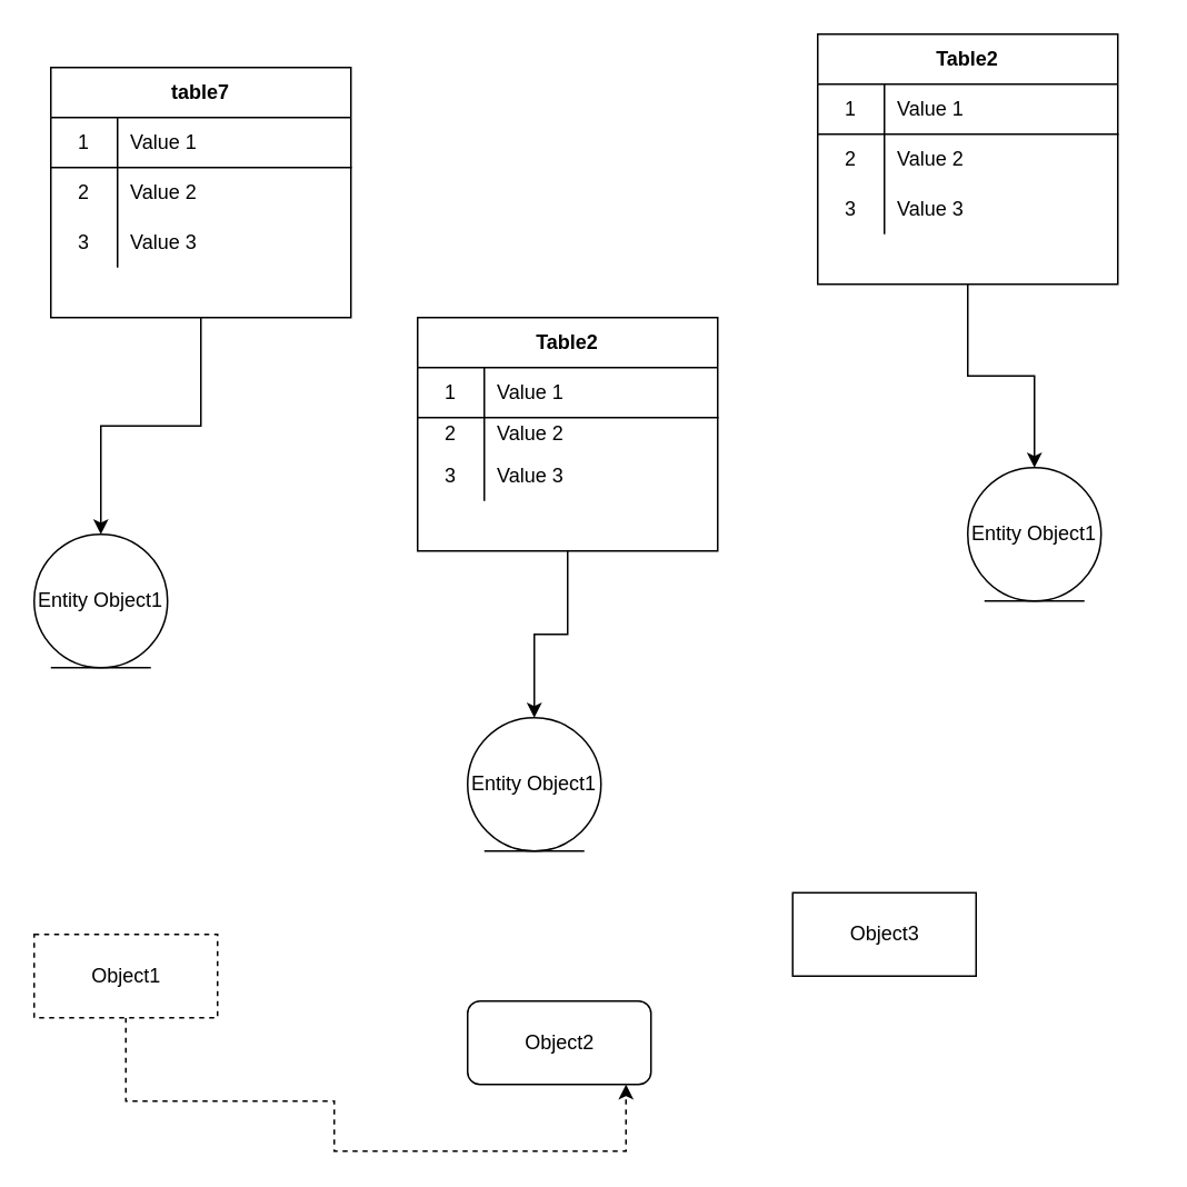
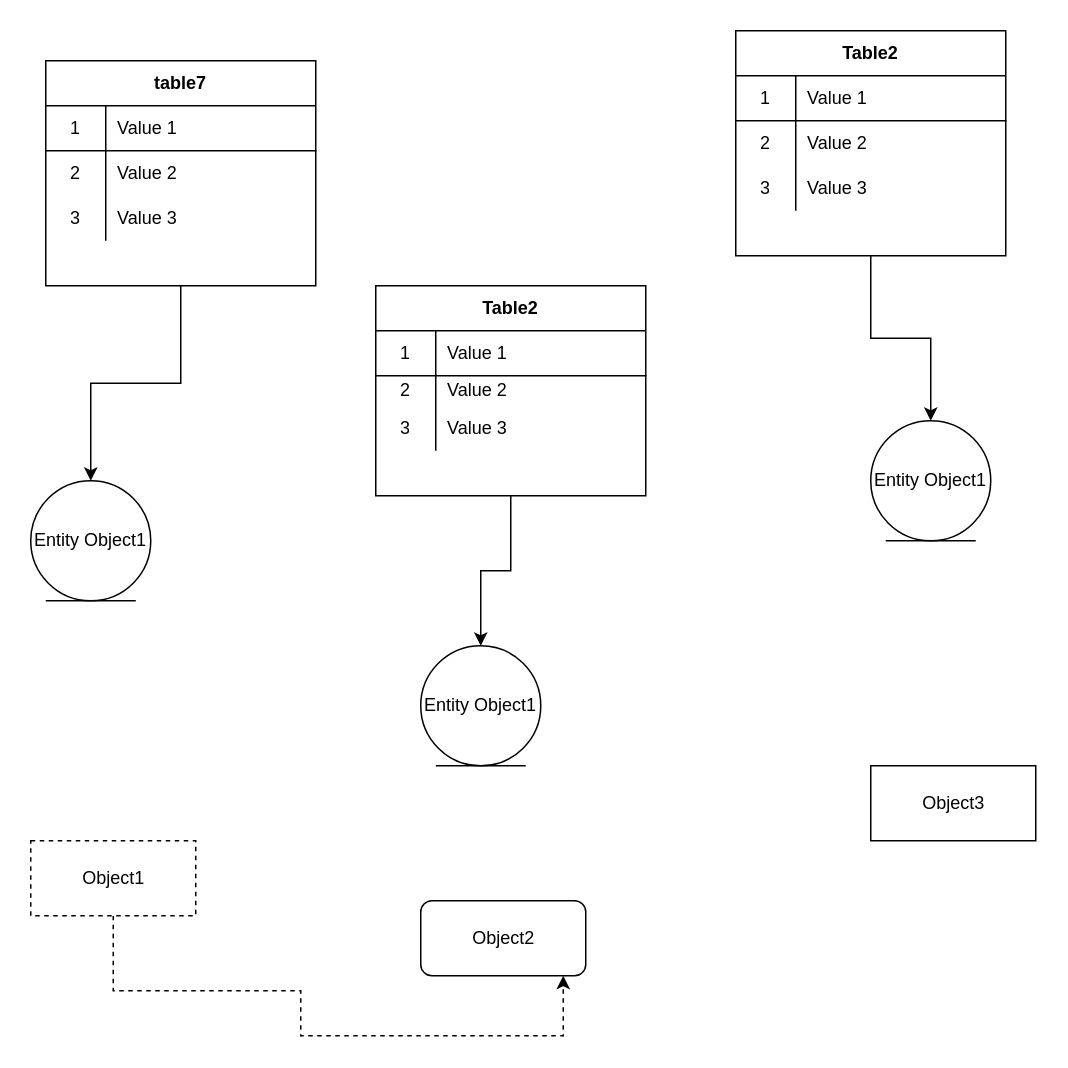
- <mxCell id="41" value="Object3" style="html=1;" vertex="1" parent="1"><mxGeometry x="475" y="535" width="110" height="50" as="geometry" /></mxCell>
+ <mxCell id="41" value="Object3" style="html=1;" vertex="1" parent="1"><mxGeometry x="580" y="510" width="110" height="50" as="geometry" /></mxCell>
